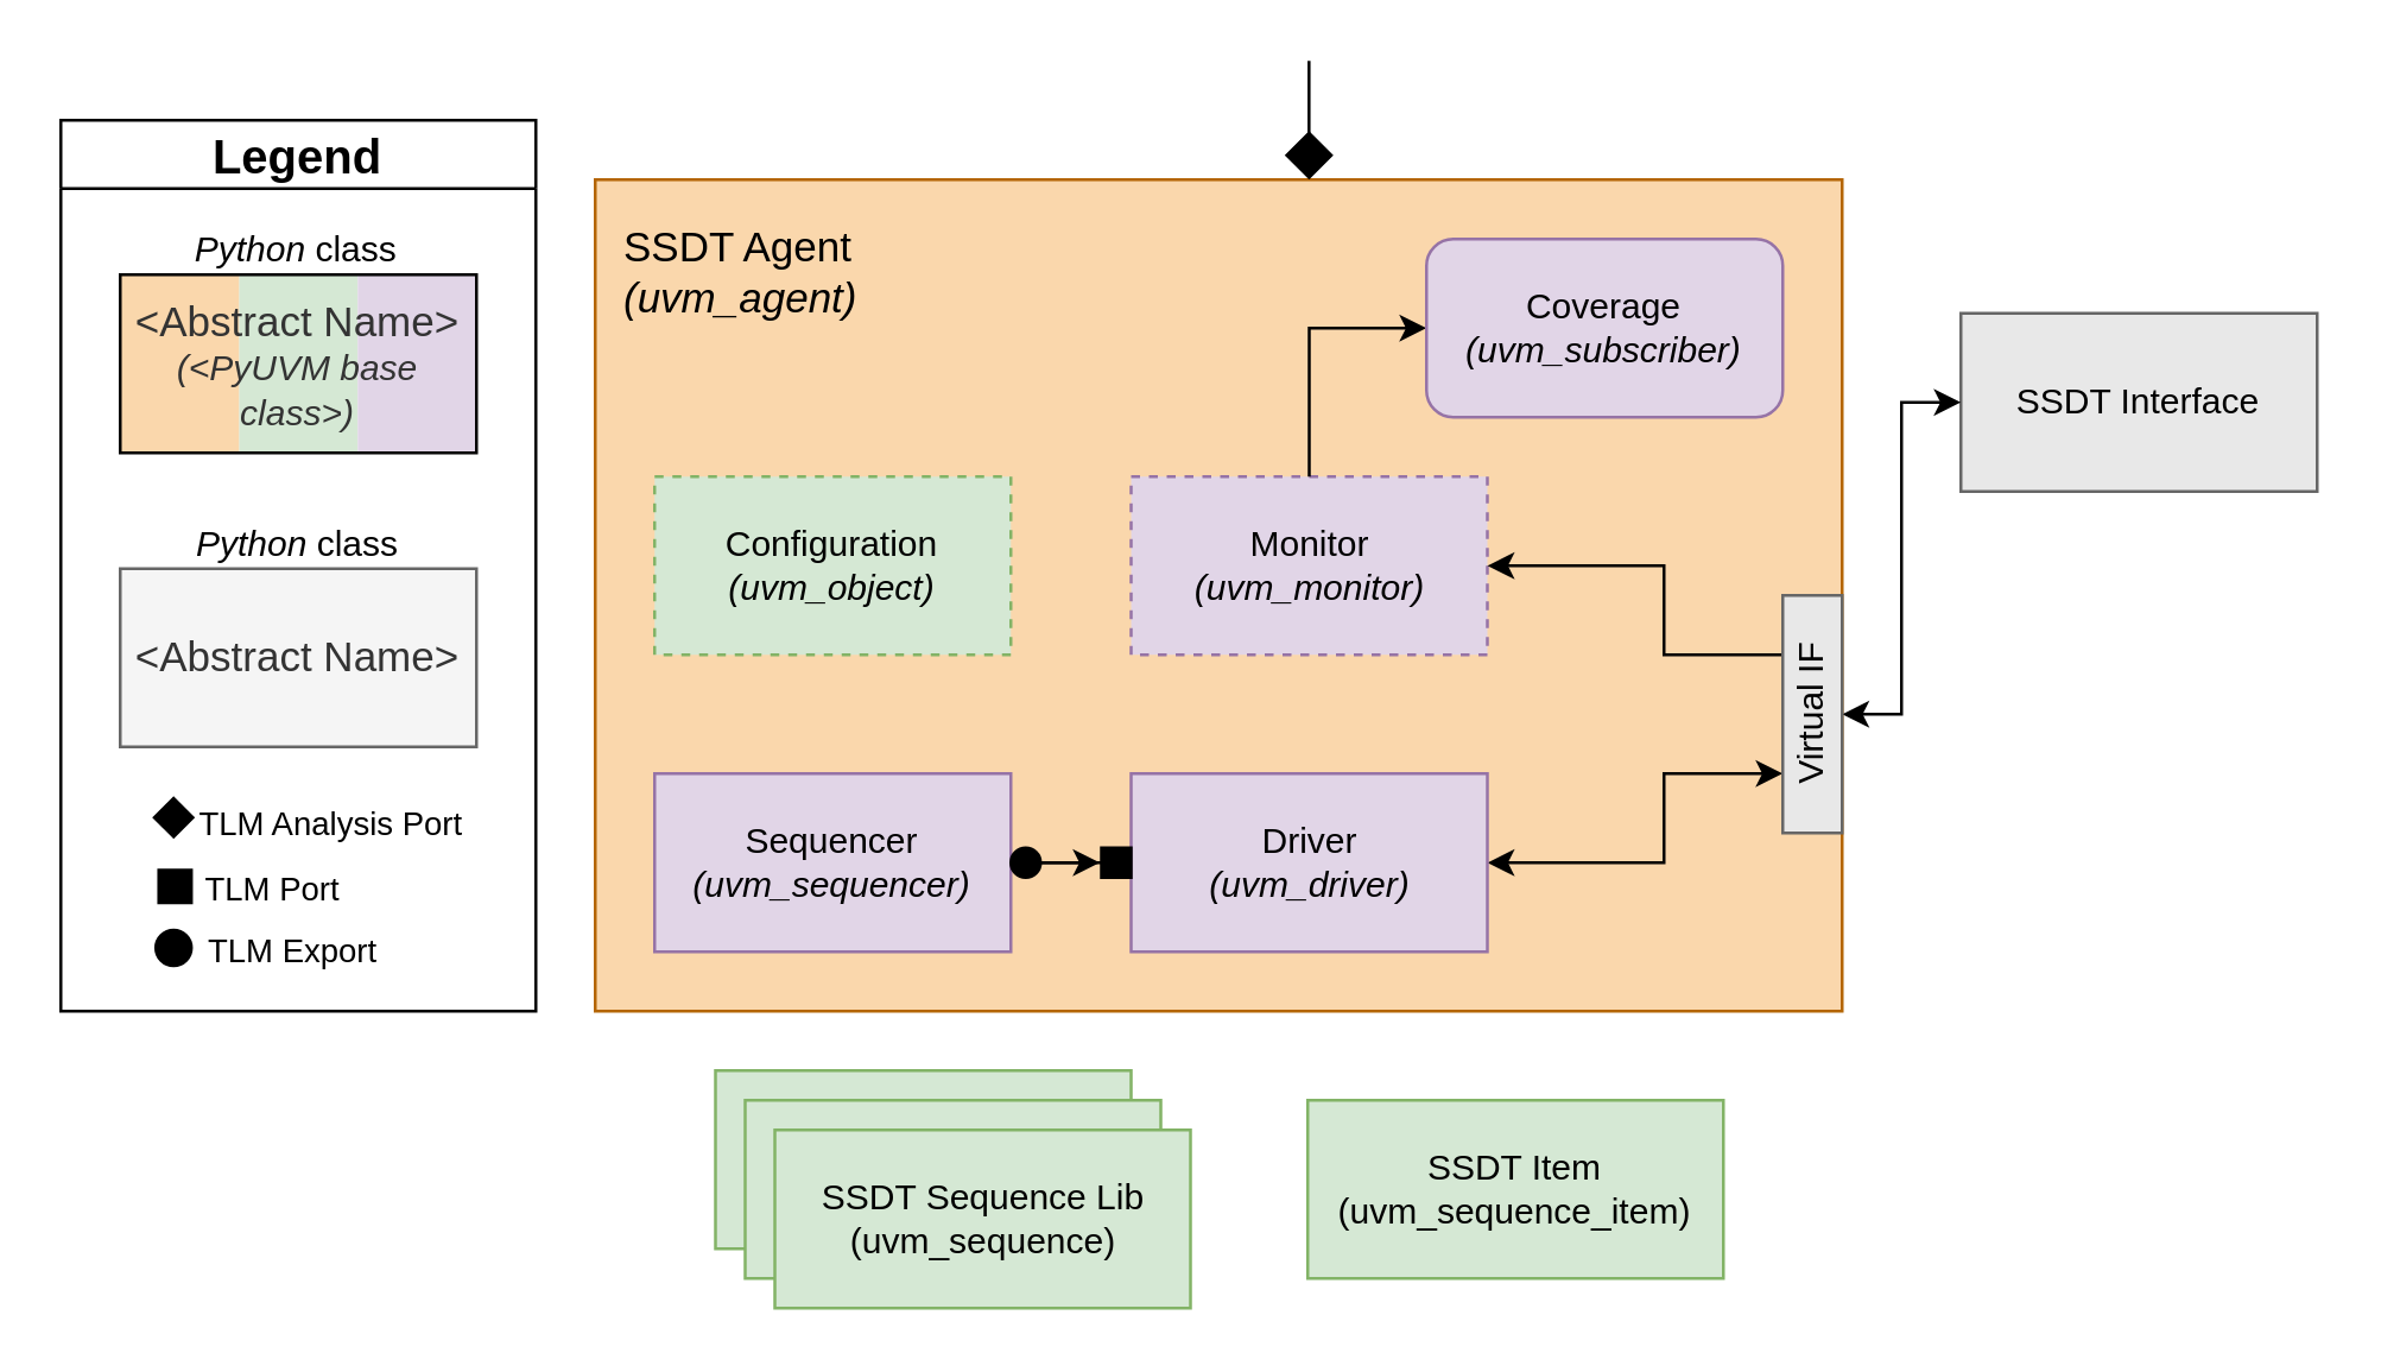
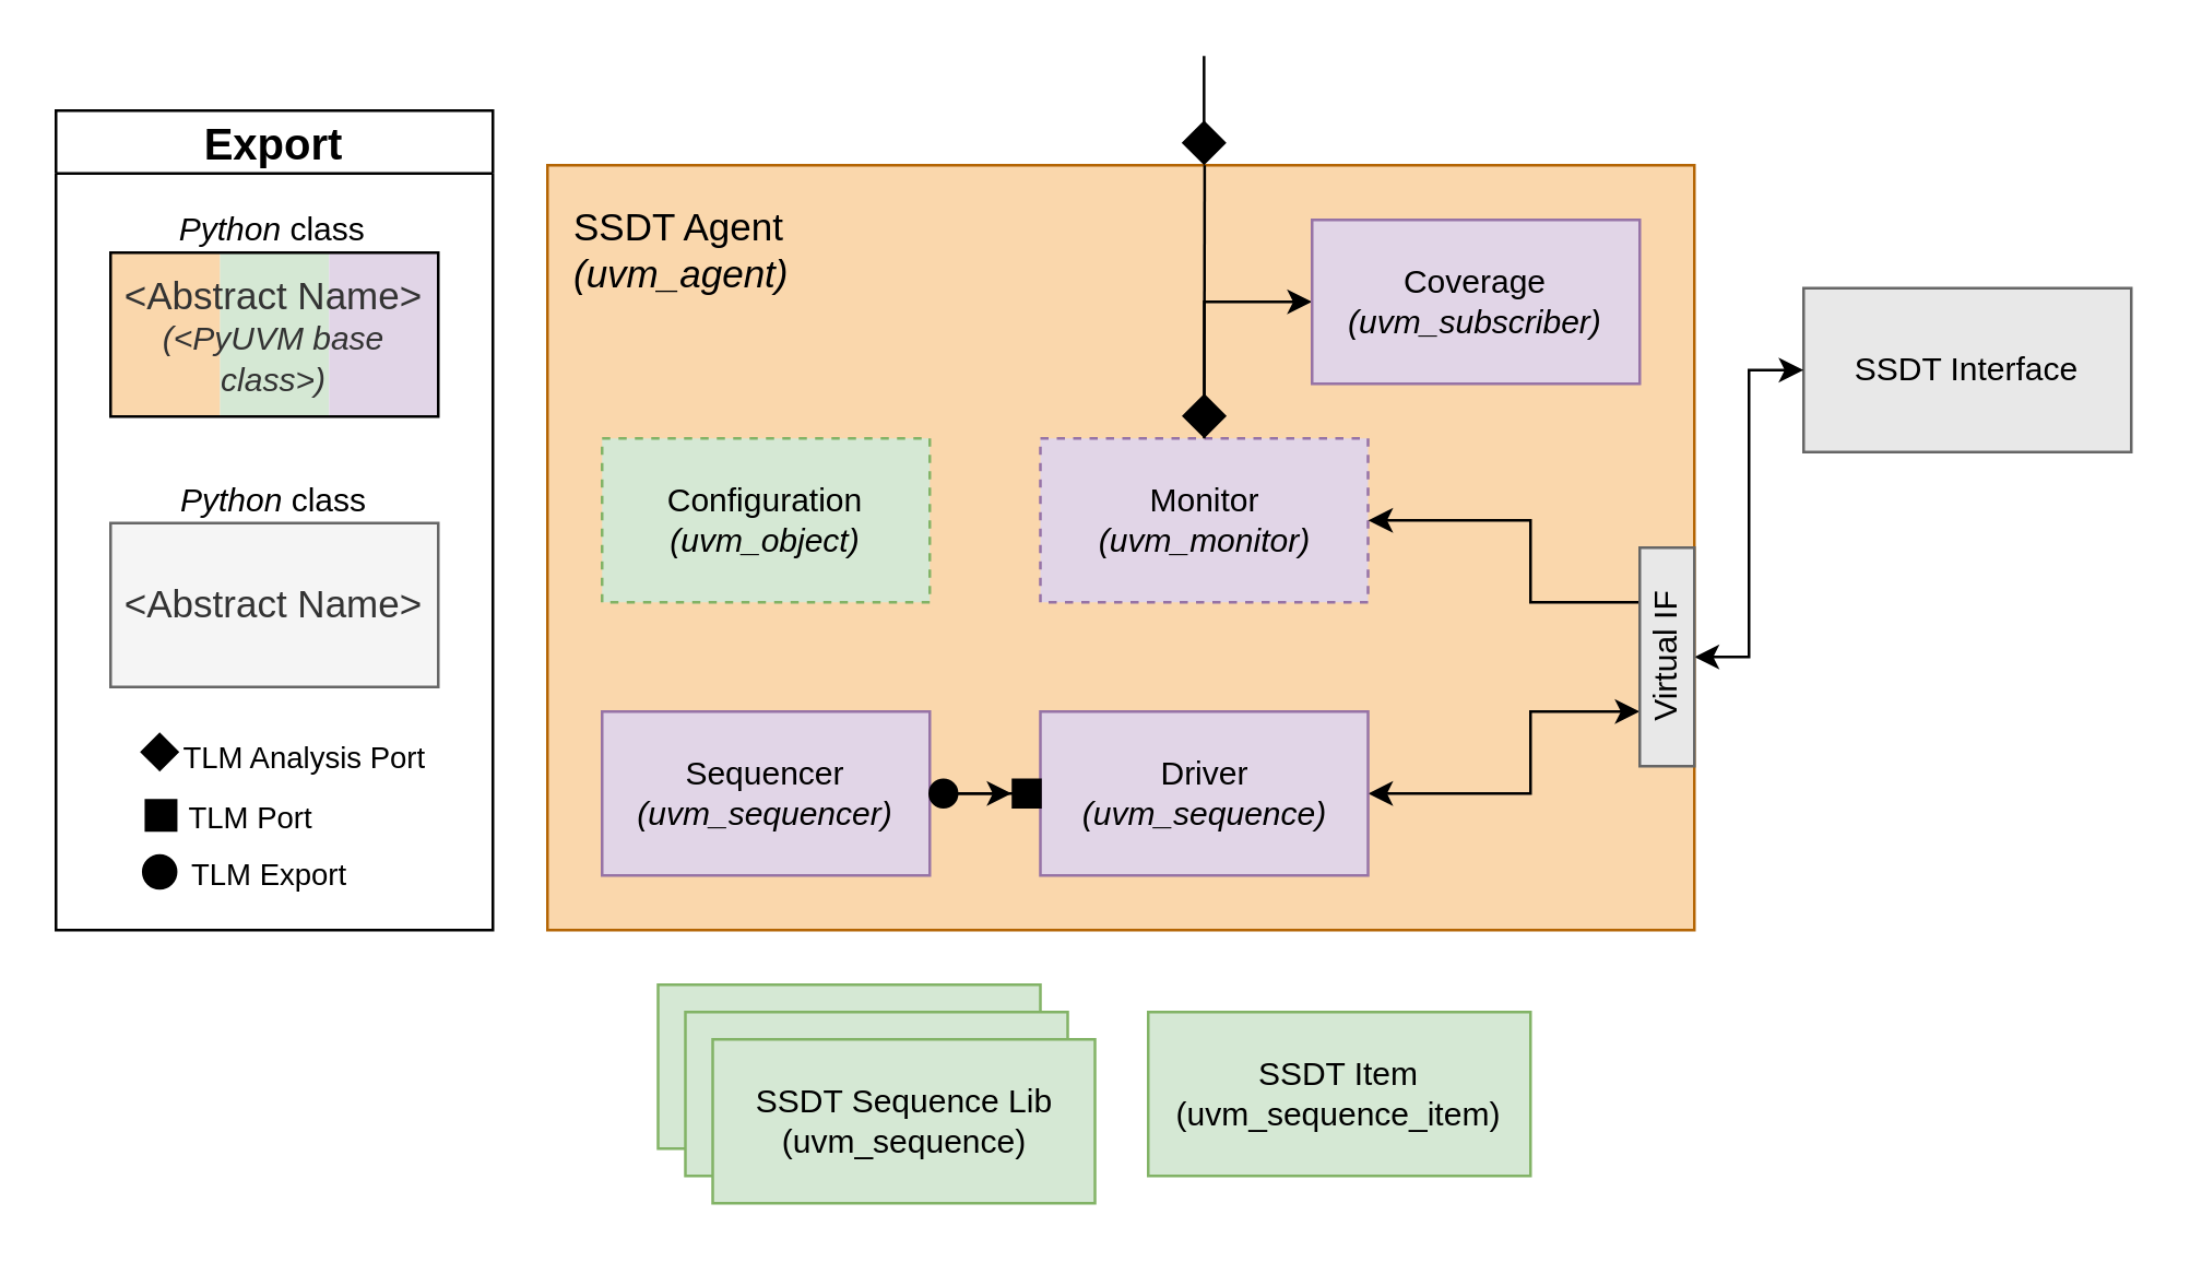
- <mxCell id="13" value="Legend" style="swimlane;fontStyle=1;startSize=23;fontSize=16;swimlaneFillColor=#FFFFFF;" parent="1" vertex="1"><mxGeometry x="20" y="40" width="160" height="300" as="geometry" /></mxCell>
+ <mxCell id="13" value="Export" style="swimlane;fontStyle=1;startSize=23;fontSize=16;swimlaneFillColor=#FFFFFF;" parent="1" vertex="1"><mxGeometry x="20" y="40" width="160" height="300" as="geometry" /></mxCell>
+ <mxCell id="7" style="rounded=0;orthogonalLoop=1;jettySize=auto;html=1;exitX=0.5;exitY=0;exitDx=0;exitDy=0;fontSize=12;startArrow=diamond;startFill=1;startSize=14;endSize=15;endArrow=none;endFill=0;fillColor=#f8cecc;strokeColor=#000000;fontStyle=0;entryX=0.573;entryY=0;entryDx=0;entryDy=0;entryPerimeter=0;" parent="1" source="8" edge="1" target="2"><mxGeometry relative="1" as="geometry"><mxPoint x="460" y="10" as="targetPoint" /></mxGeometry></mxCell>
- <mxCell id="11" value="Coverage&lt;br style=&quot;font-size: 12px;&quot;&gt;&lt;font style=&quot;font-size: 12px;&quot;&gt;&lt;font style=&quot;font-size: 12px;&quot;&gt;&lt;i style=&quot;font-size: 12px;&quot;&gt;(uvm_subscriber)&lt;/i&gt;&lt;/font&gt;&lt;br style=&quot;font-size: 12px;&quot;&gt;&lt;/font&gt;" style="whiteSpace=wrap;html=1;fontSize=12;strokeColor=#9673a6;fillColor=#e1d5e7;fontStyle=0;rounded=1;" parent="1" vertex="1"><mxGeometry x="480" y="80" width="120" height="60" as="geometry" /></mxCell>
+ <mxCell id="11" value="Coverage&lt;br style=&quot;font-size: 12px;&quot;&gt;&lt;font style=&quot;font-size: 12px;&quot;&gt;&lt;font style=&quot;font-size: 12px;&quot;&gt;&lt;i style=&quot;font-size: 12px;&quot;&gt;(uvm_subscriber)&lt;/i&gt;&lt;/font&gt;&lt;br style=&quot;font-size: 12px;&quot;&gt;&lt;/font&gt;" style="rounded=0;whiteSpace=wrap;html=1;fontSize=12;strokeColor=#9673a6;fillColor=#e1d5e7;fontStyle=0" parent="1" vertex="1"><mxGeometry x="480" y="80" width="120" height="60" as="geometry" /></mxCell>
- <mxCell id="6" value="Driver&lt;br style=&quot;font-size: 12px;&quot;&gt;&lt;font style=&quot;font-size: 12px;&quot;&gt;&lt;font style=&quot;font-size: 12px;&quot;&gt;&lt;i style=&quot;font-size: 12px;&quot;&gt;(uvm_driver)&lt;/i&gt;&lt;/font&gt;&lt;br style=&quot;font-size: 12px;&quot;&gt;&lt;/font&gt;" style="rounded=0;whiteSpace=wrap;html=1;fontSize=12;fillColor=#e1d5e7;strokeColor=#9673a6;fontStyle=0" parent="1" vertex="1"><mxGeometry x="380.5" y="260" width="120" height="60" as="geometry" /></mxCell>
+ <mxCell id="6" value="Driver&lt;br style=&quot;font-size: 12px;&quot;&gt;&lt;font style=&quot;font-size: 12px;&quot;&gt;&lt;font style=&quot;font-size: 12px;&quot;&gt;&lt;i style=&quot;font-size: 12px;&quot;&gt;(uvm_sequence)&lt;/i&gt;&lt;/font&gt;&lt;br style=&quot;font-size: 12px;&quot;&gt;&lt;/font&gt;" style="rounded=0;whiteSpace=wrap;html=1;fontSize=12;fillColor=#e1d5e7;strokeColor=#9673a6;fontStyle=0" parent="1" vertex="1"><mxGeometry x="380.5" y="260" width="120" height="60" as="geometry" /></mxCell>
- <mxCell id="30" value="SSDT Item&lt;br style=&quot;font-size: 12px;&quot;&gt;&lt;font style=&quot;font-size: 12px;&quot;&gt;&lt;font style=&quot;font-size: 12px;&quot;&gt;(uvm_sequence_item)&lt;/font&gt;&lt;br style=&quot;font-size: 12px;&quot;&gt;&lt;/font&gt;" style="rounded=0;whiteSpace=wrap;html=1;fontSize=12;fillColor=#d5e8d4;strokeColor=#82b366;fontStyle=0" parent="1" vertex="1"><mxGeometry x="440" y="370" width="140" height="60" as="geometry" /></mxCell>
+ <mxCell id="30" value="SSDT Item&lt;br style=&quot;font-size: 12px;&quot;&gt;&lt;font style=&quot;font-size: 12px;&quot;&gt;&lt;font style=&quot;font-size: 12px;&quot;&gt;(uvm_sequence_item)&lt;/font&gt;&lt;br style=&quot;font-size: 12px;&quot;&gt;&lt;/font&gt;" style="rounded=0;whiteSpace=wrap;html=1;fontSize=12;fillColor=#d5e8d4;strokeColor=#82b366;fontStyle=0" parent="1" vertex="1"><mxGeometry x="420" y="370" width="140" height="60" as="geometry" /></mxCell>
